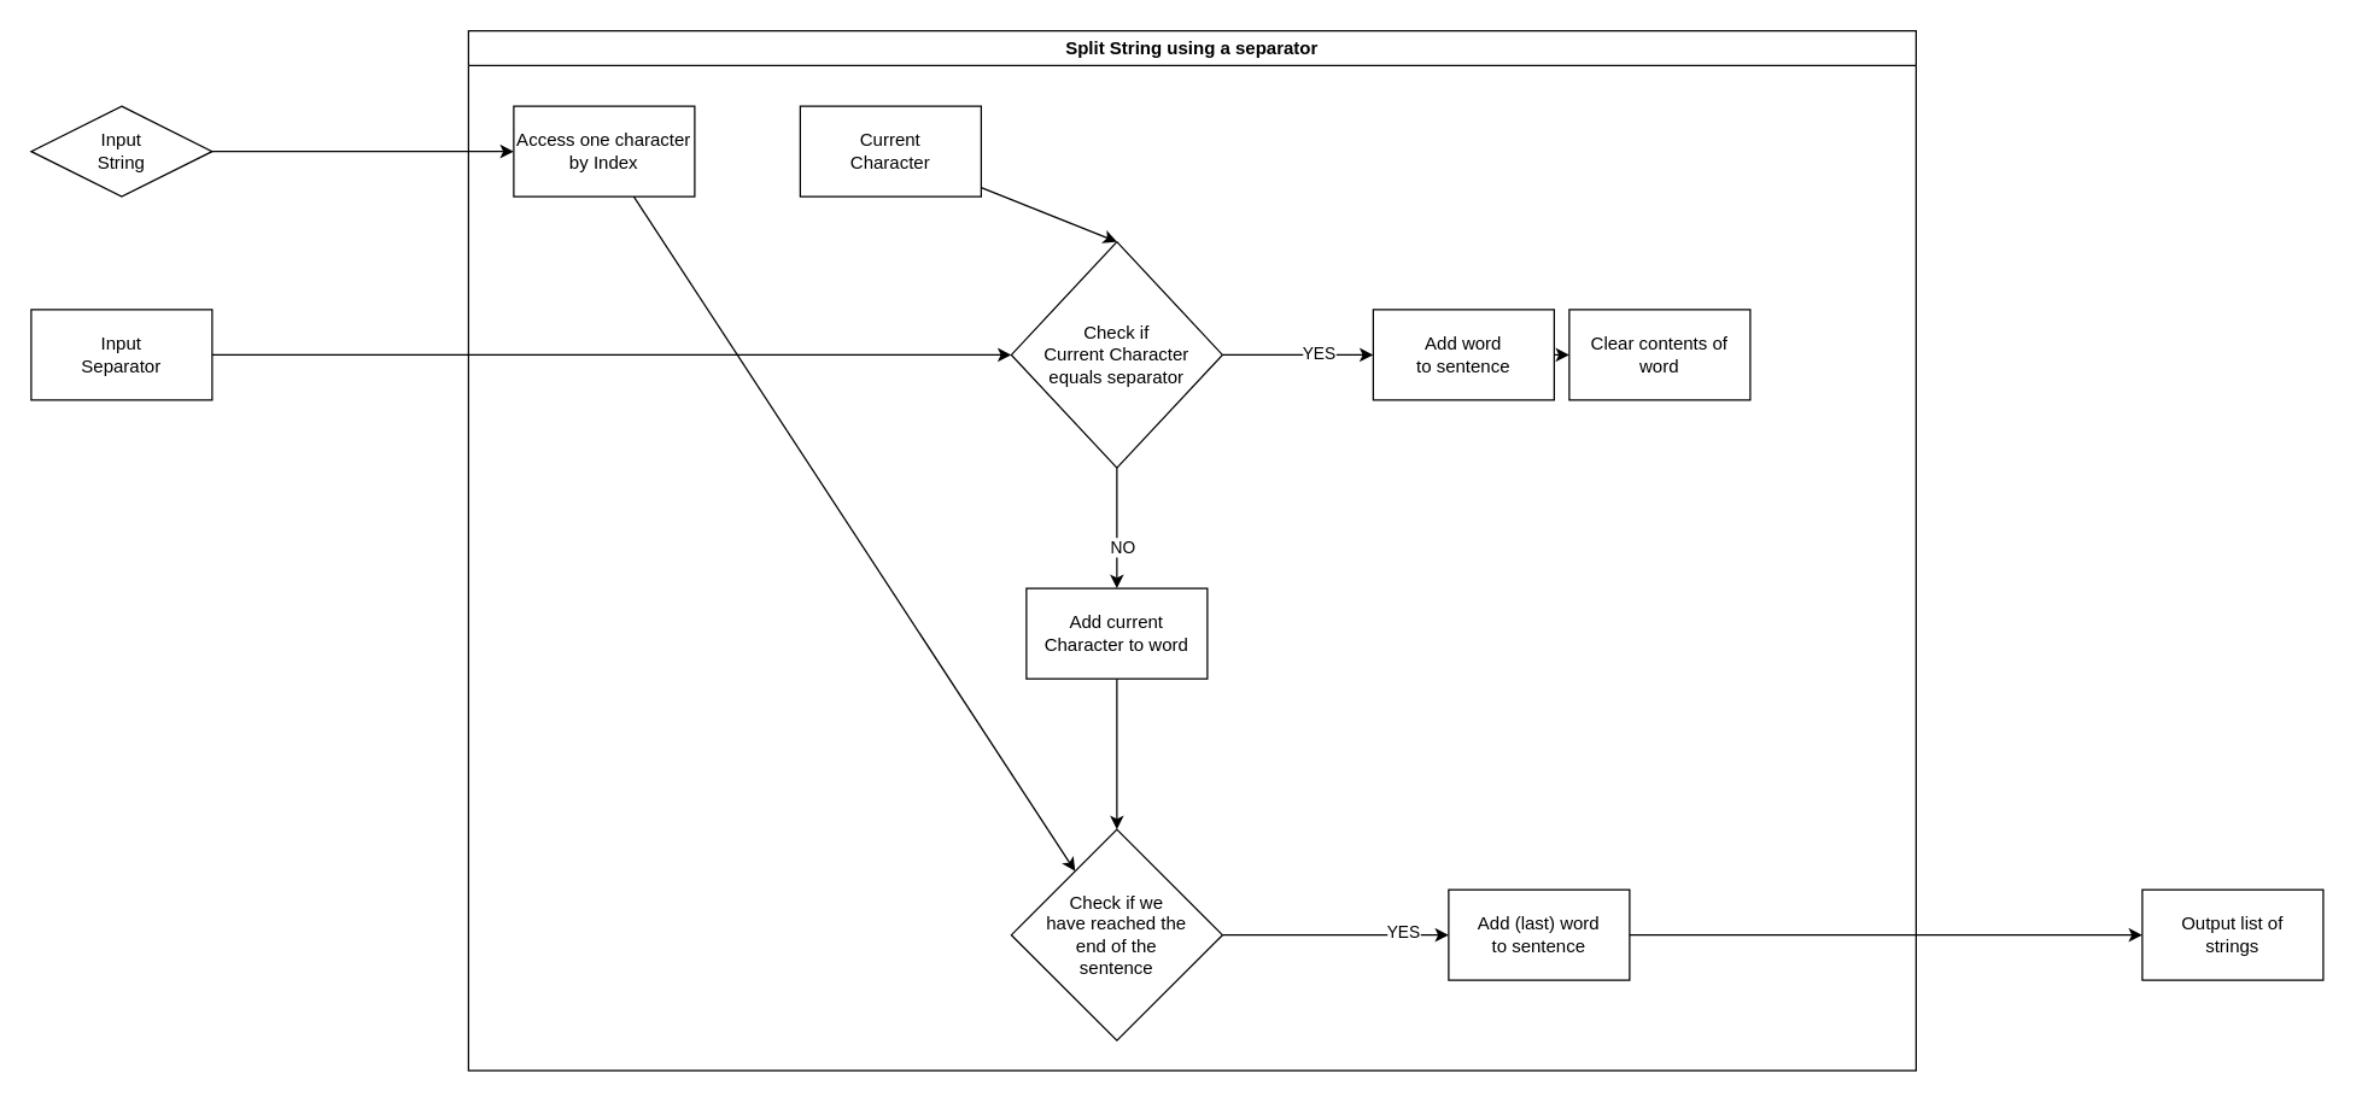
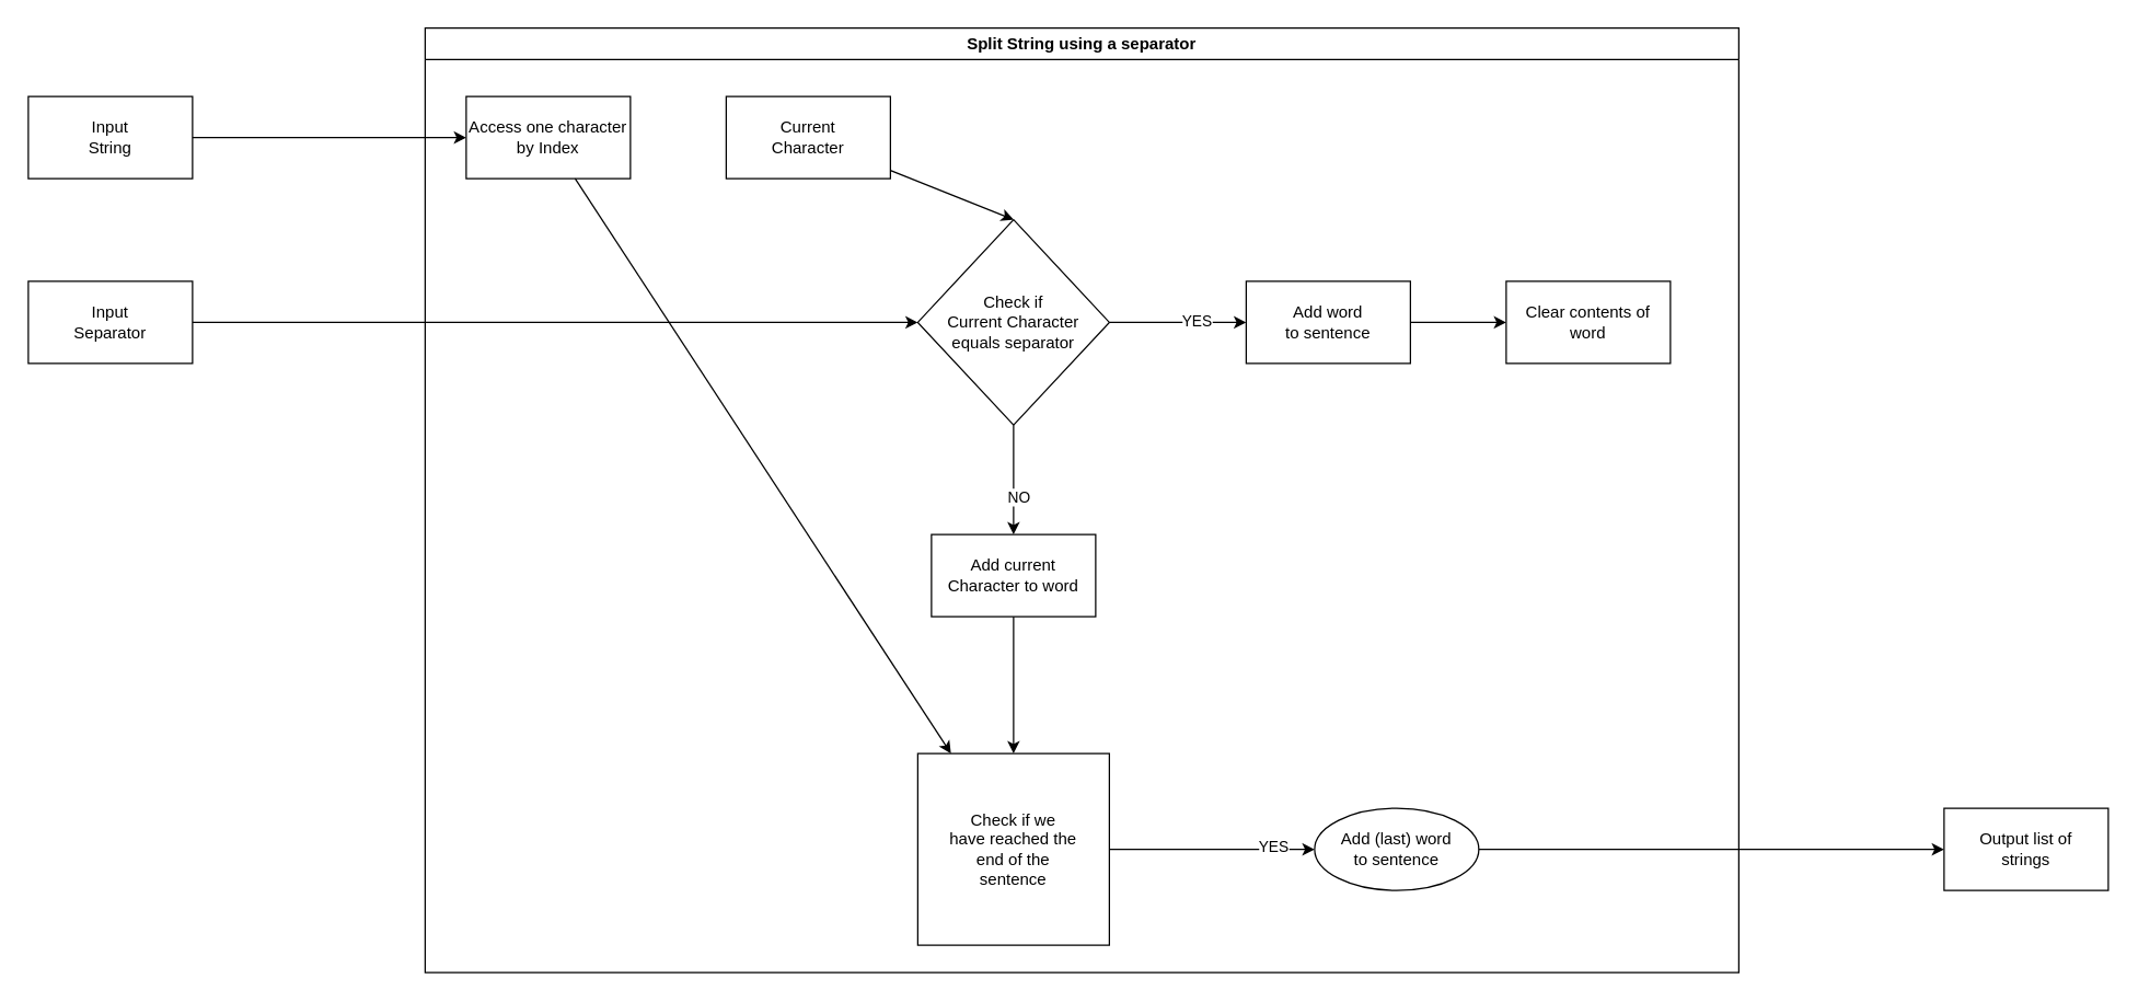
- <mxCell id="3" value="Input&lt;br&gt;String" style="rhombus;whiteSpace=wrap;html=1;" vertex="1" parent="1"><mxGeometry x="20" y="70" width="120" height="60" as="geometry" /></mxCell>
+ <mxCell id="3" value="Input&lt;br&gt;String" style="whiteSpace=wrap;html=1;" vertex="1" parent="1"><mxGeometry x="20" y="70" width="120" height="60" as="geometry" /></mxCell>
- <mxCell id="18" value="Clear contents of&lt;br&gt;word" style="whiteSpace=wrap;html=1;" vertex="1" parent="6"><mxGeometry x="730" y="185" width="120" height="60" as="geometry" /></mxCell>
+ <mxCell id="18" value="Clear contents of&lt;br&gt;word" style="whiteSpace=wrap;html=1;" vertex="1" parent="6"><mxGeometry x="790" y="185" width="120" height="60" as="geometry" /></mxCell>
- <mxCell id="20" value="Check if we&lt;br&gt;have reached the&lt;br&gt;end of the&lt;br&gt;sentence" style="rhombus;whiteSpace=wrap;html=1;" vertex="1" parent="6"><mxGeometry x="360" y="530" width="140" height="140" as="geometry" /></mxCell>
+ <mxCell id="20" value="Check if we&lt;br&gt;have reached the&lt;br&gt;end of the&lt;br&gt;sentence" style="whiteSpace=wrap;html=1;rounded=0;" vertex="1" parent="6"><mxGeometry x="360" y="530" width="140" height="140" as="geometry" /></mxCell>
- <mxCell id="22" value="Add (last) word&lt;br&gt;to sentence" style="whiteSpace=wrap;html=1;" vertex="1" parent="6"><mxGeometry x="650" y="570" width="120" height="60" as="geometry" /></mxCell>
+ <mxCell id="22" value="Add (last) word&lt;br&gt;to sentence" style="ellipse;whiteSpace=wrap;html=1;" vertex="1" parent="6"><mxGeometry x="650" y="570" width="120" height="60" as="geometry" /></mxCell>
